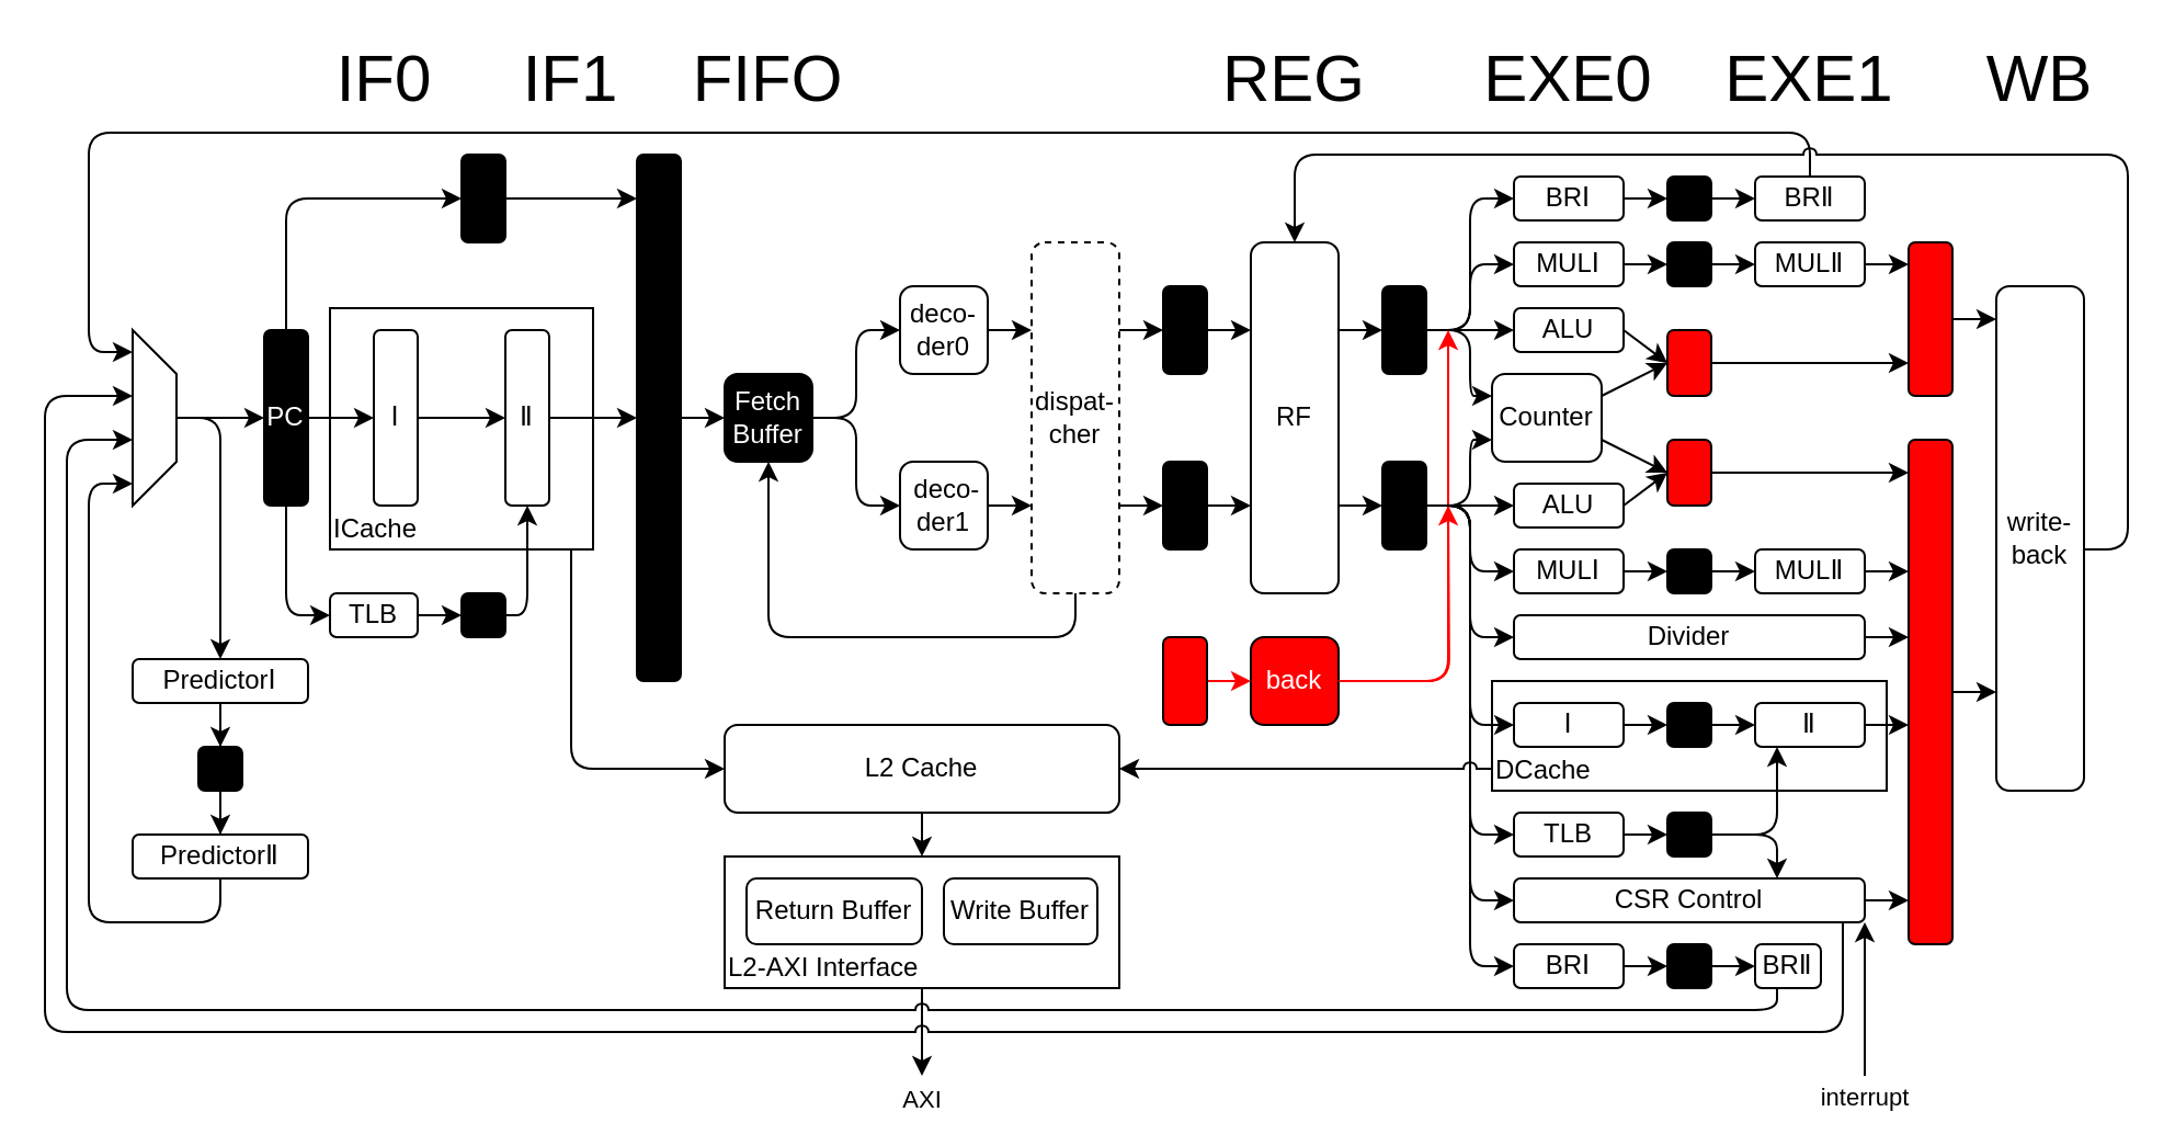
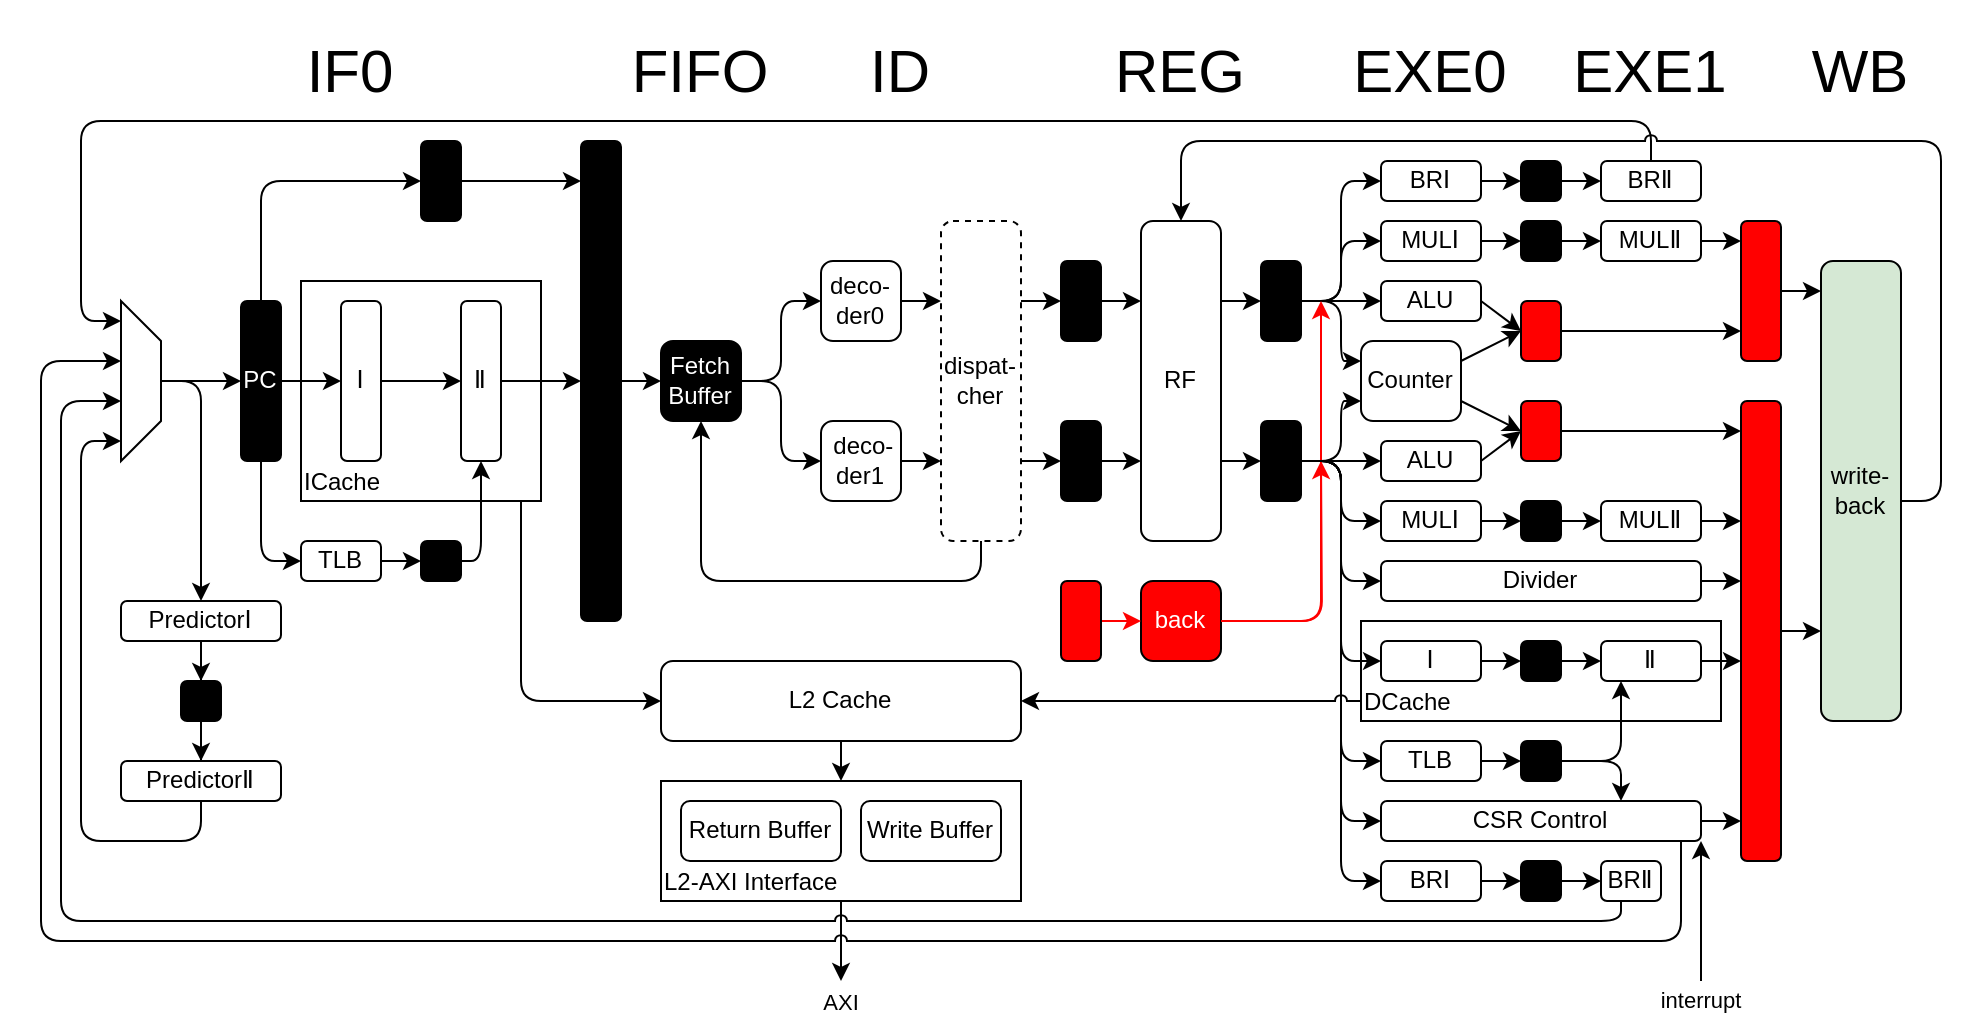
- <mxCell id="108" value="IF1" style="text;html=1;strokeColor=none;fillColor=none;align=center;verticalAlign=middle;whiteSpace=wrap;rounded=0;strokeWidth=1;fontSize=30;" parent="2" vertex="1"><mxGeometry x="210" width="60" height="30" as="geometry" /></mxCell>
+ <mxCell id="110" value="ID" style="text;html=1;strokeColor=none;fillColor=none;align=center;verticalAlign=middle;whiteSpace=wrap;rounded=0;strokeWidth=1;fontSize=30;" parent="2" vertex="1"><mxGeometry x="400" width="60" height="30" as="geometry" /></mxCell>
- <mxCell id="82" value="write-&lt;br&gt;back" style="rounded=1;whiteSpace=wrap;html=1;" parent="2" vertex="1"><mxGeometry x="890" y="110" width="40" height="230" as="geometry" /></mxCell>
+ <mxCell id="82" value="write-&lt;br&gt;back" style="rounded=1;whiteSpace=wrap;html=1;fillColor=#d5e8d4;" parent="2" vertex="1"><mxGeometry x="890" y="110" width="40" height="230" as="geometry" /></mxCell>
